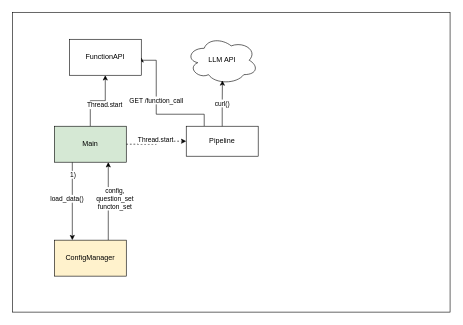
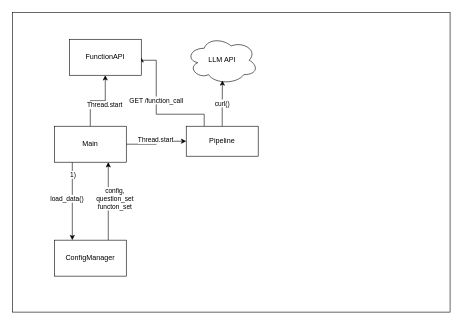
- <mxCell id="13" value="Main" style="rounded=0;whiteSpace=wrap;html=1;fillColor=#d5e8d4;" vertex="1" parent="1"><mxGeometry x="90" y="210" width="120" height="60" as="geometry" /></mxCell>
+ <mxCell id="13" value="Main" style="rounded=0;whiteSpace=wrap;html=1;" vertex="1" parent="1"><mxGeometry x="90" y="210" width="120" height="60" as="geometry" /></mxCell>
- <mxCell id="9" style="edgeStyle=orthogonalEdgeStyle;rounded=0;orthogonalLoop=1;jettySize=auto;html=1;entryX=0;entryY=0.5;entryDx=0;entryDy=0;dashed=1;" edge="1" parent="1" source="13" target="16"><mxGeometry relative="1" as="geometry" /></mxCell>
+ <mxCell id="9" style="edgeStyle=orthogonalEdgeStyle;rounded=0;orthogonalLoop=1;jettySize=auto;html=1;entryX=0;entryY=0.5;entryDx=0;entryDy=0;" edge="1" parent="1" source="13" target="16"><mxGeometry relative="1" as="geometry" /></mxCell>
- <mxCell id="5" value="ConfigManager" style="rounded=0;whiteSpace=wrap;html=1;fillColor=#fff2cc;" vertex="1" parent="1"><mxGeometry x="90" y="400" width="120" height="60" as="geometry" /></mxCell>
+ <mxCell id="5" value="ConfigManager" style="rounded=0;whiteSpace=wrap;html=1;" vertex="1" parent="1"><mxGeometry x="90" y="400" width="120" height="60" as="geometry" /></mxCell>
